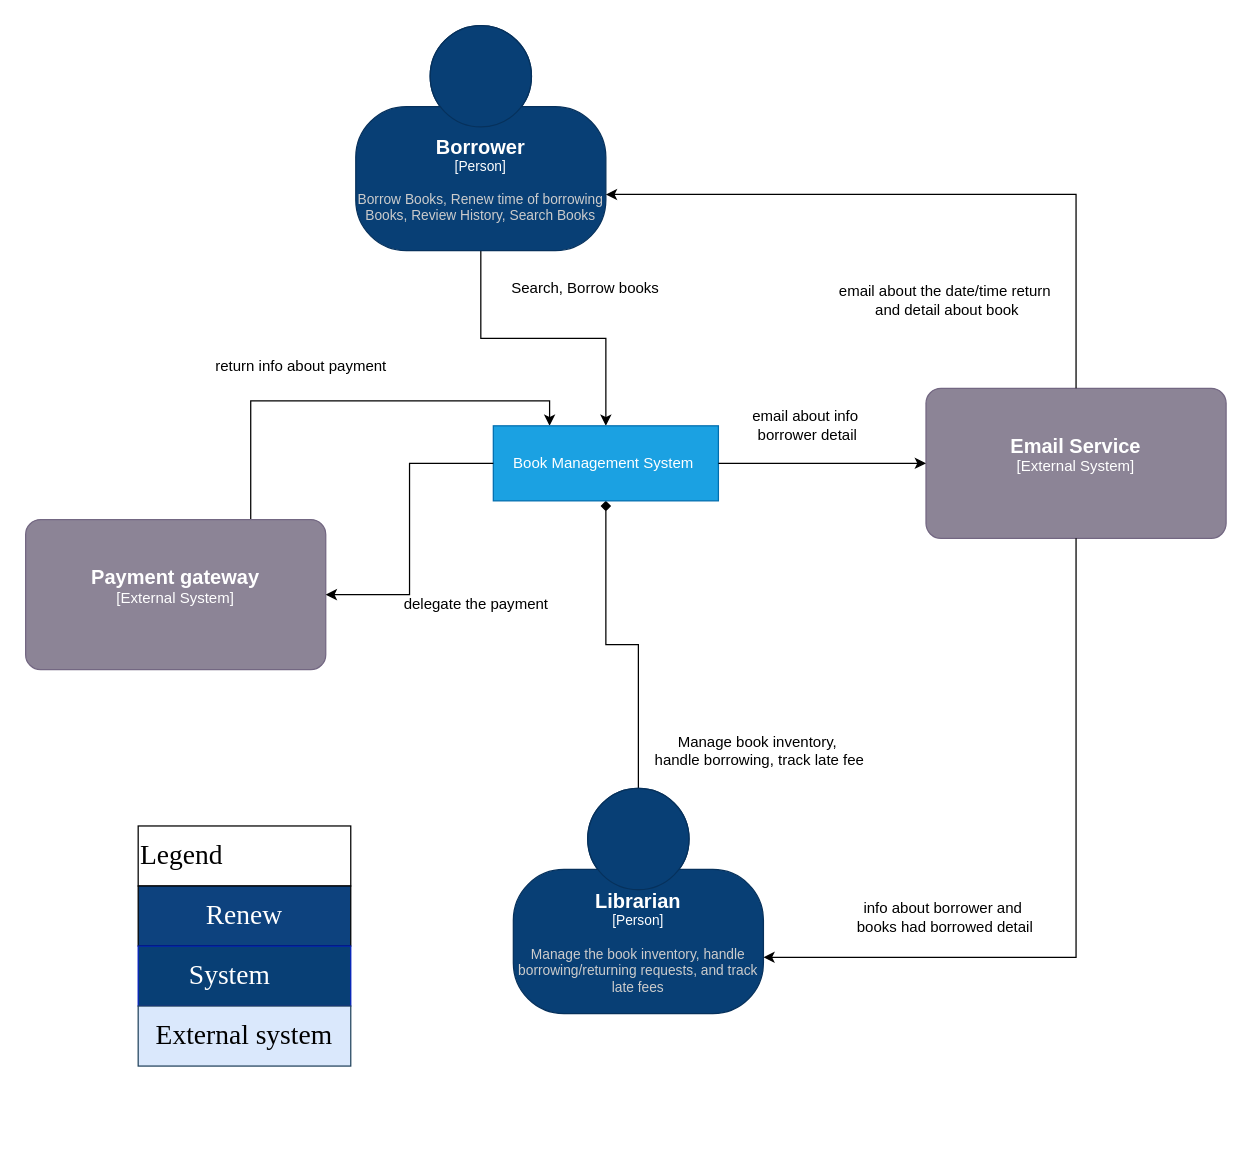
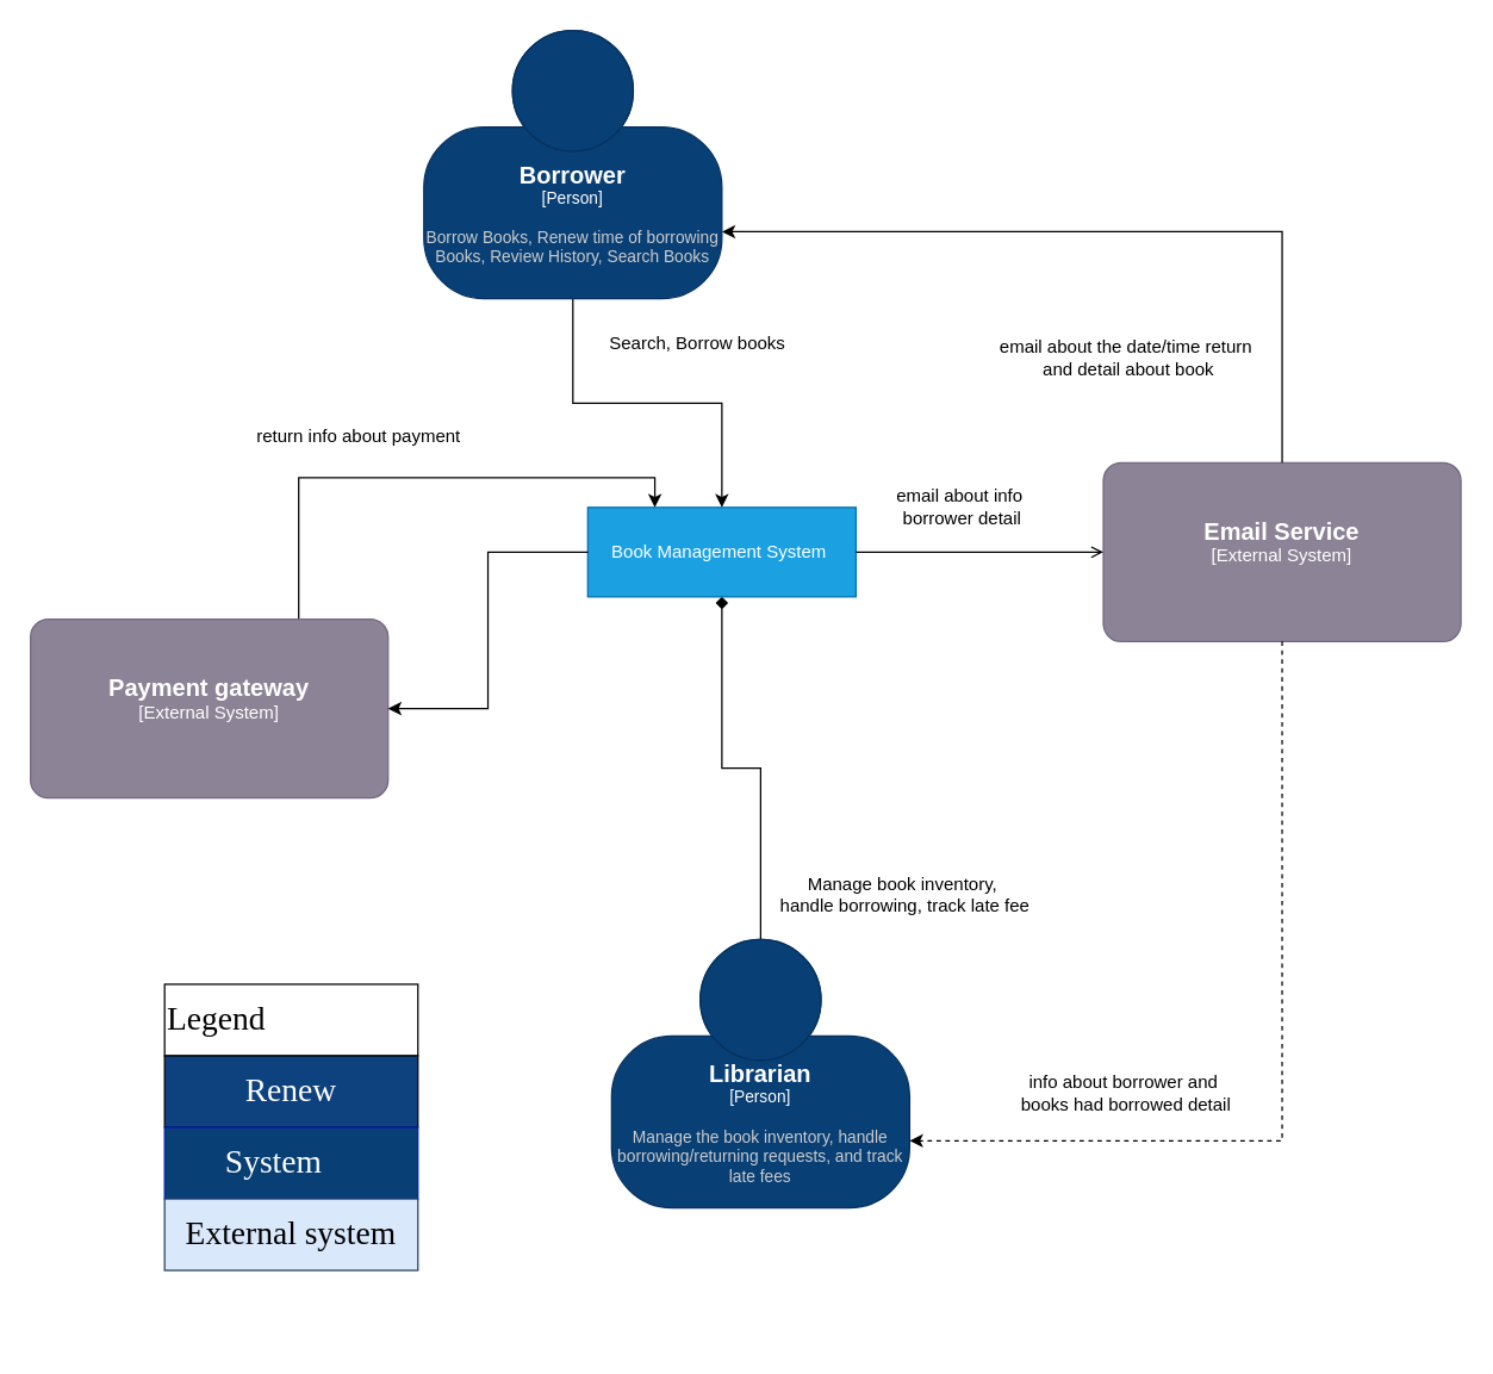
- <mxCell id="14" style="edgeStyle=orthogonalEdgeStyle;rounded=0;orthogonalLoop=1;jettySize=auto;html=1;exitX=1;exitY=0.5;exitDx=0;exitDy=0;entryX=0;entryY=0.5;entryDx=0;entryDy=0;entryPerimeter=0;" edge="1" parent="1" source="8" target="9"><mxGeometry relative="1" as="geometry" /></mxCell>
+ <mxCell id="14" style="edgeStyle=orthogonalEdgeStyle;rounded=0;orthogonalLoop=1;jettySize=auto;html=1;exitX=1;exitY=0.5;exitDx=0;exitDy=0;entryX=0;entryY=0.5;entryDx=0;entryDy=0;entryPerimeter=0;endArrow=open;" edge="1" parent="1" source="8" target="9"><mxGeometry relative="1" as="geometry" /></mxCell>
- <mxCell id="12" value="delegate the payment" style="text;html=1;align=center;verticalAlign=middle;resizable=0;points=[];autosize=1;strokeColor=none;fillColor=none;" vertex="1" parent="1"><mxGeometry x="310" y="468" width="140" height="30" as="geometry" /></mxCell>
- <mxCell id="19" style="edgeStyle=orthogonalEdgeStyle;rounded=0;orthogonalLoop=1;jettySize=auto;html=1;exitX=0.5;exitY=1;exitDx=0;exitDy=0;exitPerimeter=0;entryX=1;entryY=0.75;entryDx=0;entryDy=0;entryPerimeter=0;" edge="1" parent="1" source="9" target="5"><mxGeometry relative="1" as="geometry" /></mxCell>
+ <mxCell id="19" style="edgeStyle=orthogonalEdgeStyle;rounded=0;orthogonalLoop=1;jettySize=auto;html=1;exitX=0.5;exitY=1;exitDx=0;exitDy=0;exitPerimeter=0;entryX=1;entryY=0.75;entryDx=0;entryDy=0;entryPerimeter=0;dashed=1;" edge="1" parent="1" source="9" target="5"><mxGeometry relative="1" as="geometry" /></mxCell>
